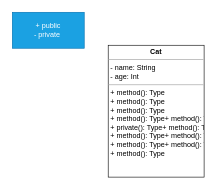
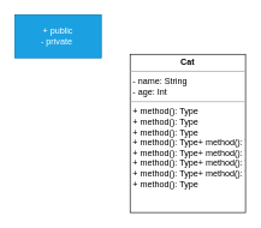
- <mxCell id="2" value="&lt;p style=&quot;margin: 0px ; margin-top: 4px ; text-align: center&quot;&gt;&lt;b&gt;Cat&lt;/b&gt;&lt;/p&gt;&lt;hr size=&quot;1&quot;&gt;&lt;p style=&quot;margin: 0px ; margin-left: 4px&quot;&gt;- name: String&lt;/p&gt;&lt;p style=&quot;margin: 0px ; margin-left: 4px&quot;&gt;- age: Int&amp;nbsp;&lt;br&gt;&lt;/p&gt;&lt;hr size=&quot;1&quot;&gt;&lt;p style=&quot;margin: 0px ; margin-left: 4px&quot;&gt;+ method(): Type&lt;/p&gt;&lt;p style=&quot;margin: 0px ; margin-left: 4px&quot;&gt;+ method(): Type&lt;br&gt;&lt;/p&gt;&lt;p style=&quot;margin: 0px 0px 0px 4px&quot;&gt;+ method(): Type&lt;/p&gt;&lt;p style=&quot;margin: 0px 0px 0px 4px&quot;&gt;+ method(): Type&lt;span&gt;+ method(): Type&lt;/span&gt;&lt;/p&gt;&lt;p style=&quot;margin: 0px 0px 0px 4px&quot;&gt;+ private(): Type&lt;span&gt;+ method(): Type&lt;/span&gt;&lt;/p&gt;&lt;p style=&quot;margin: 0px 0px 0px 4px&quot;&gt;+ method(): Type&lt;span&gt;+ method(): Type&lt;/span&gt;&lt;/p&gt;&lt;p style=&quot;margin: 0px 0px 0px 4px&quot;&gt;+ method(): Type&lt;span&gt;+ method(): Type&lt;/span&gt;&lt;/p&gt;&lt;p style=&quot;margin: 0px 0px 0px 4px&quot;&gt;+ method(): Type&lt;/p&gt;" style="verticalAlign=top;align=left;overflow=fill;fontSize=12;fontFamily=Helvetica;html=1;" vertex="1" parent="1"><mxGeometry x="180" y="75" width="160" height="220" as="geometry" /></mxCell>
+ <mxCell id="2" value="&lt;p style=&quot;margin: 0px ; margin-top: 4px ; text-align: center&quot;&gt;&lt;b&gt;Cat&lt;/b&gt;&lt;/p&gt;&lt;hr size=&quot;1&quot;&gt;&lt;p style=&quot;margin: 0px ; margin-left: 4px&quot;&gt;- name: String&lt;/p&gt;&lt;p style=&quot;margin: 0px ; margin-left: 4px&quot;&gt;- age: Int&amp;nbsp;&lt;br&gt;&lt;/p&gt;&lt;hr size=&quot;1&quot;&gt;&lt;p style=&quot;margin: 0px ; margin-left: 4px&quot;&gt;+ method(): Type&lt;/p&gt;&lt;p style=&quot;margin: 0px ; margin-left: 4px&quot;&gt;+ method(): Type&lt;br&gt;&lt;/p&gt;&lt;p style=&quot;margin: 0px 0px 0px 4px&quot;&gt;+ method(): Type&lt;/p&gt;&lt;p style=&quot;margin: 0px 0px 0px 4px&quot;&gt;+ method(): Type&lt;span&gt;+ method(): Type&lt;/span&gt;&lt;/p&gt;&lt;p style=&quot;margin: 0px 0px 0px 4px&quot;&gt;+ method(): Type&lt;span&gt;+ method(): Type&lt;/span&gt;&lt;/p&gt;&lt;p style=&quot;margin: 0px 0px 0px 4px&quot;&gt;+ method(): Type&lt;span&gt;+ method(): Type&lt;/span&gt;&lt;/p&gt;&lt;p style=&quot;margin: 0px 0px 0px 4px&quot;&gt;+ method(): Type&lt;span&gt;+ method(): Type&lt;/span&gt;&lt;/p&gt;&lt;p style=&quot;margin: 0px 0px 0px 4px&quot;&gt;+ method(): Type&lt;/p&gt;" style="verticalAlign=top;align=left;overflow=fill;fontSize=12;fontFamily=Helvetica;html=1;" vertex="1" parent="1"><mxGeometry x="180" y="75" width="160" height="220" as="geometry" /></mxCell>
